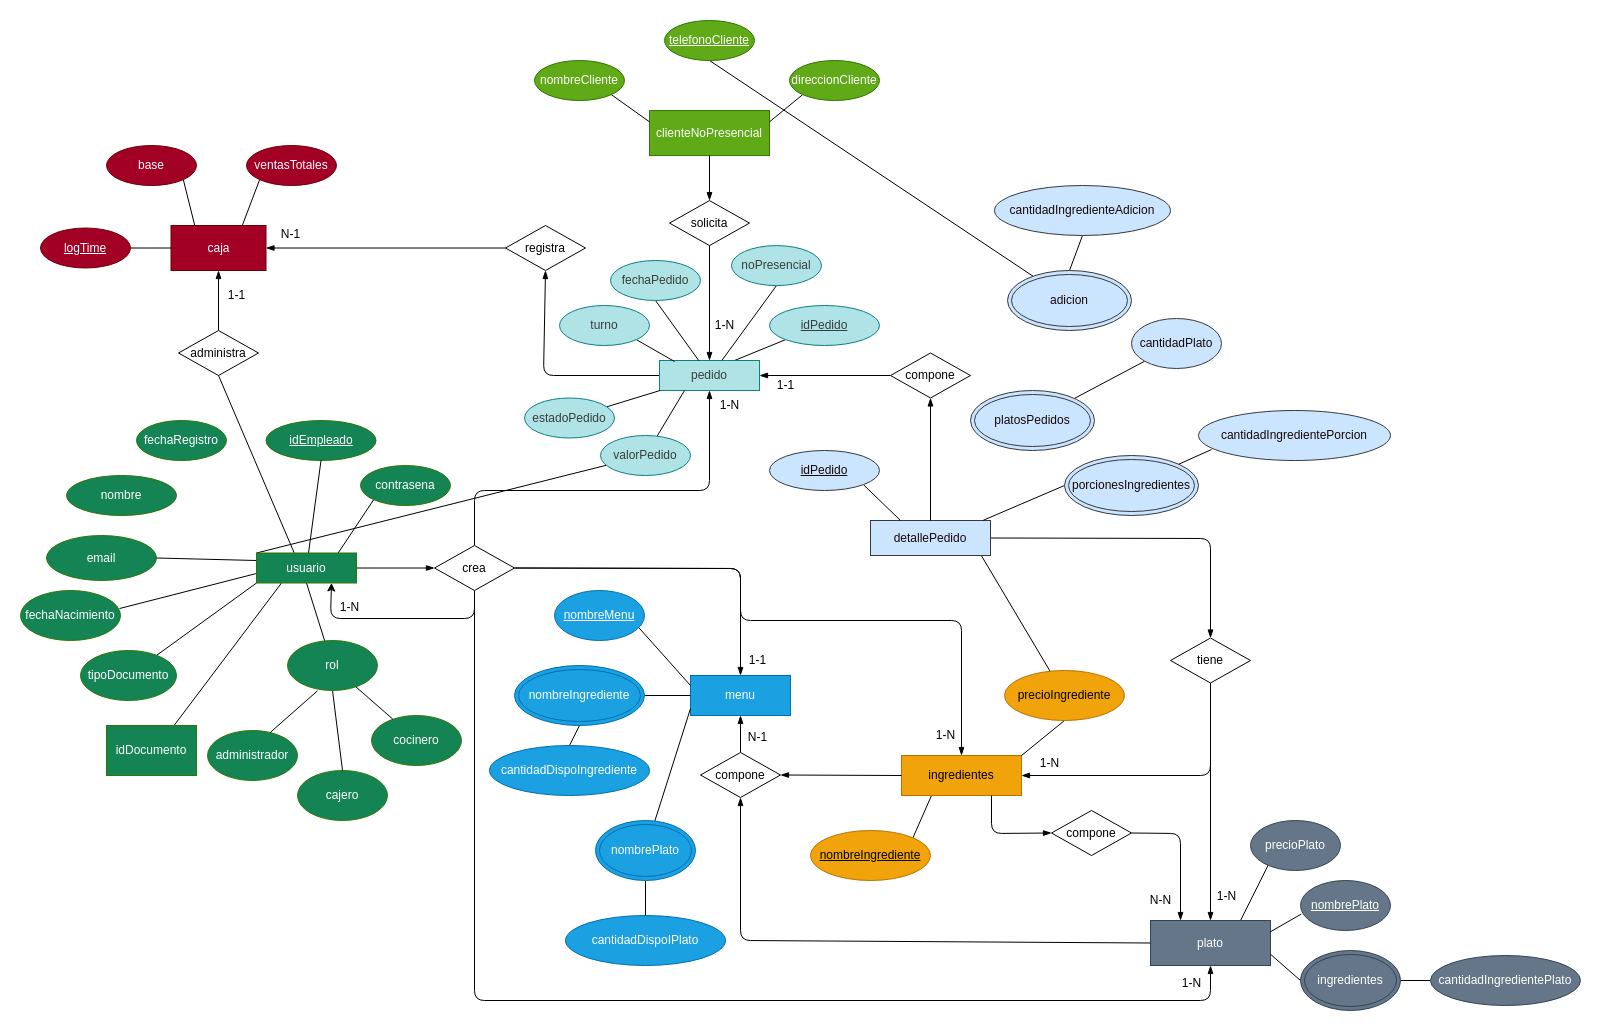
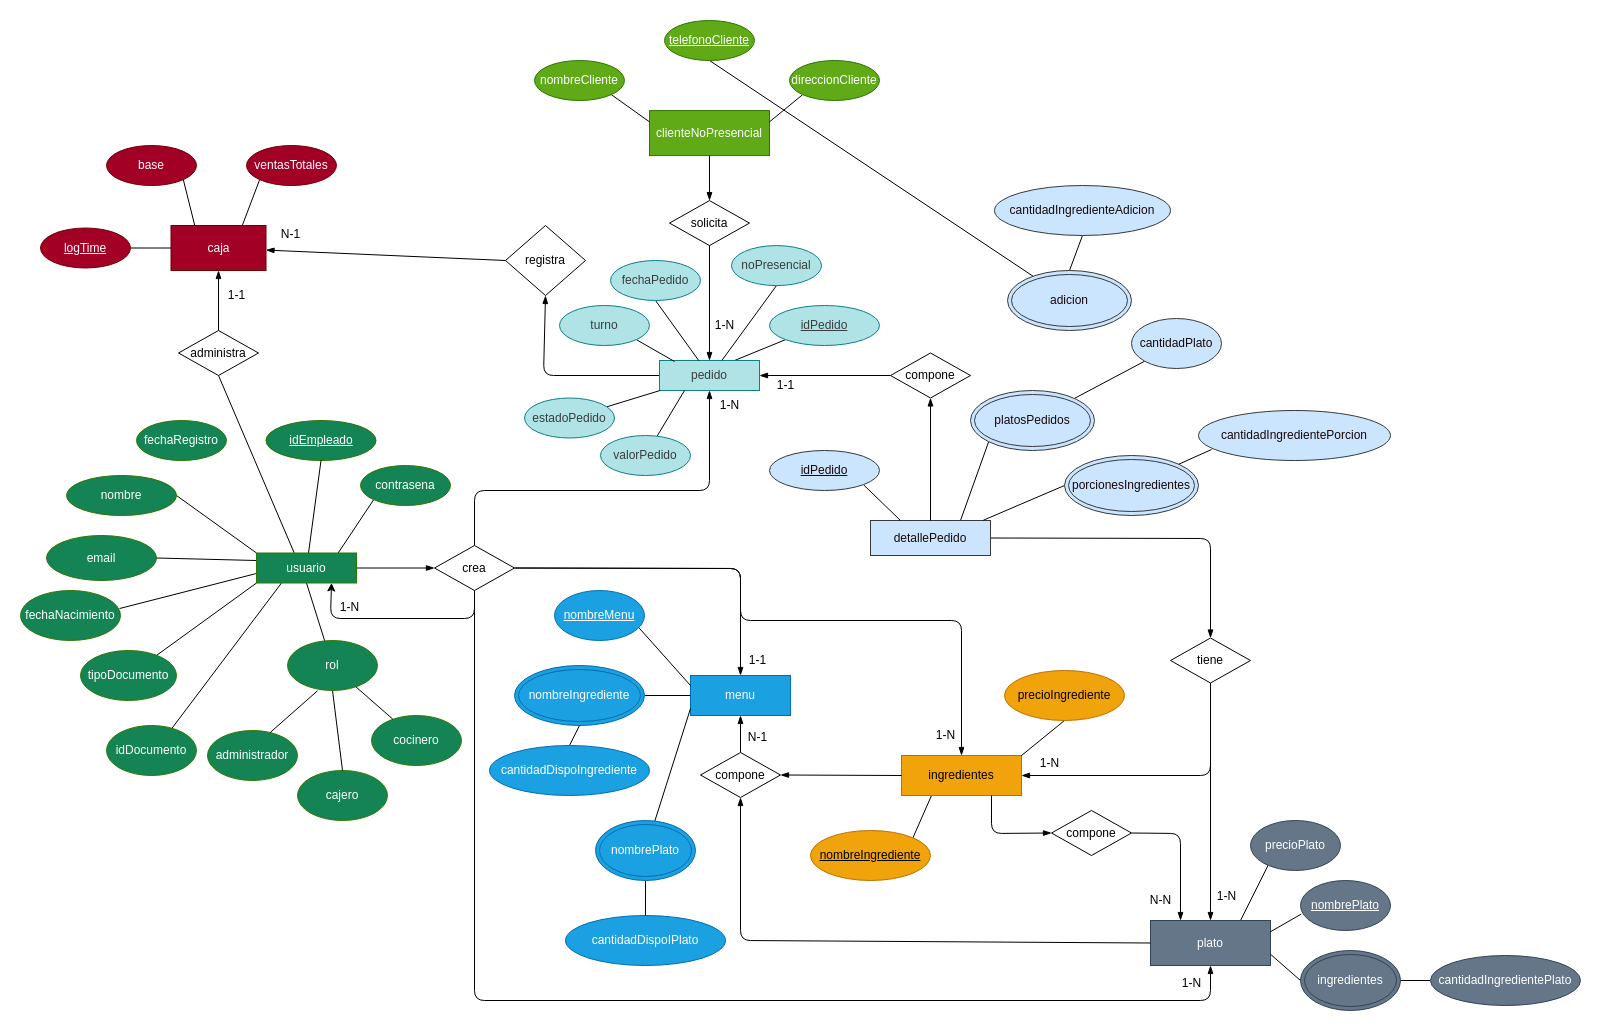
- <mxCell id="63" value="registra" style="rhombus;whiteSpace=wrap;html=1;" parent="1" vertex="1"><mxGeometry x="505" y="225" width="80" height="45" as="geometry" /></mxCell>
+ <mxCell id="63" value="registra" style="rhombus;whiteSpace=wrap;html=1;" parent="1" vertex="1"><mxGeometry x="505" y="225" width="80" height="70" as="geometry" /></mxCell>
- <mxCell id="5" style="edgeStyle=none;html=1;exitX=0;exitY=0;exitDx=0;exitDy=0;endArrow=none;endFill=0;" parent="1" source="13" target="101" edge="1"><mxGeometry relative="1" as="geometry" /></mxCell>
+ <mxCell id="5" style="edgeStyle=none;html=1;exitX=0;exitY=0;exitDx=0;exitDy=0;entryX=1;entryY=0.5;entryDx=0;entryDy=0;endArrow=none;endFill=0;" parent="1" source="13" target="16" edge="1"><mxGeometry relative="1" as="geometry" /></mxCell>
- <mxCell id="37" style="edgeStyle=none;html=1;exitX=0.75;exitY=0;exitDx=0;exitDy=0;startArrow=none;startFill=0;endArrow=none;endFill=0;" parent="1" source="38" target="90" edge="1"><mxGeometry relative="1" as="geometry" /></mxCell>
+ <mxCell id="37" style="edgeStyle=none;html=1;exitX=0.75;exitY=0;exitDx=0;exitDy=0;entryX=0;entryY=1;entryDx=0;entryDy=0;startArrow=none;startFill=0;endArrow=none;endFill=0;" parent="1" source="38" target="120" edge="1"><mxGeometry relative="1" as="geometry" /></mxCell>
- <mxCell id="20" value="idDocumento" style="whiteSpace=wrap;html=1;fillColor=#158454;fontColor=#ffffff;strokeColor=#2D7600;gradientColor=none;rounded=0;" parent="1" vertex="1"><mxGeometry x="106" y="725" width="90" height="50" as="geometry" /></mxCell>
+ <mxCell id="20" value="idDocumento" style="ellipse;whiteSpace=wrap;html=1;fillColor=#158454;fontColor=#ffffff;strokeColor=#2D7600;gradientColor=none;" parent="1" vertex="1"><mxGeometry x="106" y="725" width="90" height="50" as="geometry" /></mxCell>
